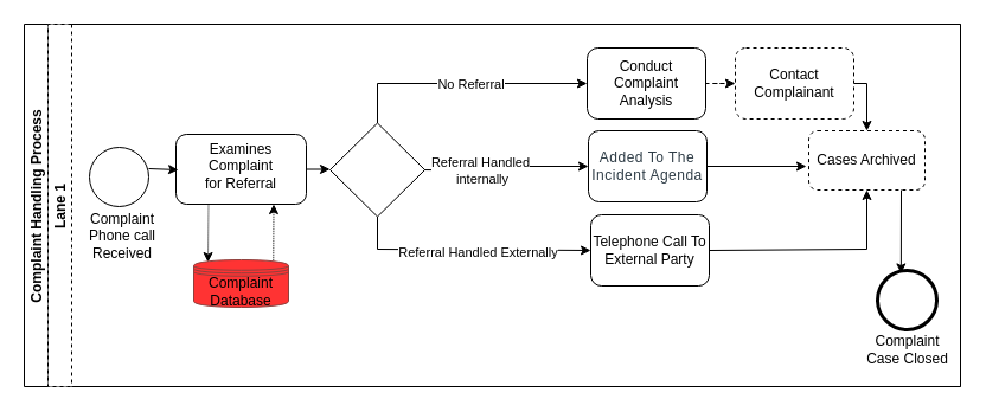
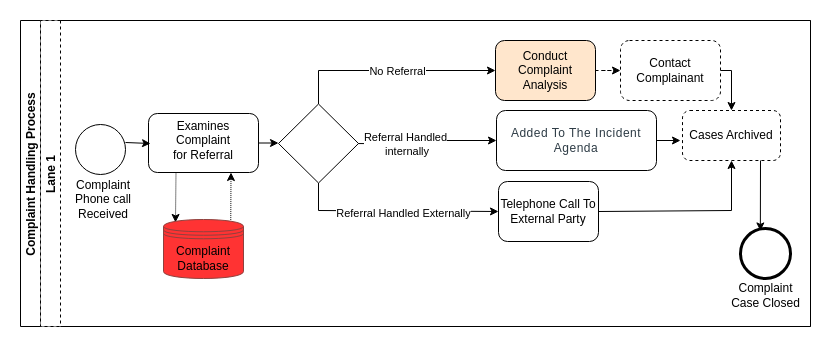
- <mxCell id="13" value="Conduct Complaint Analysis" style="rounded=1;whiteSpace=wrap;html=1;" vertex="1" parent="3"><mxGeometry x="455" y="20" width="100" height="60" as="geometry" /></mxCell>
+ <mxCell id="13" value="Conduct Complaint Analysis" style="rounded=1;whiteSpace=wrap;html=1;fillColor=#ffe6cc;" vertex="1" parent="3"><mxGeometry x="455" y="20" width="100" height="60" as="geometry" /></mxCell>
- <mxCell id="14" value="&lt;span style=&quot;color: rgb(45, 59, 69); letter-spacing: 0.5px; text-align: start; background-color: rgb(255, 255, 255);&quot;&gt;Added To The Incident Agenda&lt;/span&gt;" style="rounded=1;whiteSpace=wrap;html=1;" vertex="1" parent="3"><mxGeometry x="456" y="90" width="100" height="60" as="geometry" /></mxCell>
+ <mxCell id="14" value="&lt;span style=&quot;color: rgb(45, 59, 69); letter-spacing: 0.5px; text-align: start; background-color: rgb(255, 255, 255);&quot;&gt;Added To The Incident Agenda&lt;/span&gt;" style="rounded=1;whiteSpace=wrap;html=1;" vertex="1" parent="3"><mxGeometry x="456" y="90" width="160" height="60" as="geometry" /></mxCell>
- <mxCell id="30" value="Complaint Database" style="shape=datastore;whiteSpace=wrap;html=1;strokeColor=#8F413E;strokeWidth=1;fontFamily=Helvetica;fontSize=12;fillColor=#FF3333;" vertex="1" parent="3"><mxGeometry x="123" y="199" width="80" height="40" as="geometry" /></mxCell>
+ <mxCell id="30" value="Complaint Database" style="shape=datastore;whiteSpace=wrap;html=1;strokeColor=#8F413E;strokeWidth=1;fontFamily=Helvetica;fontSize=12;fillColor=#FF3333;" vertex="1" parent="3"><mxGeometry x="123" y="199" width="80" height="59" as="geometry" /></mxCell>
